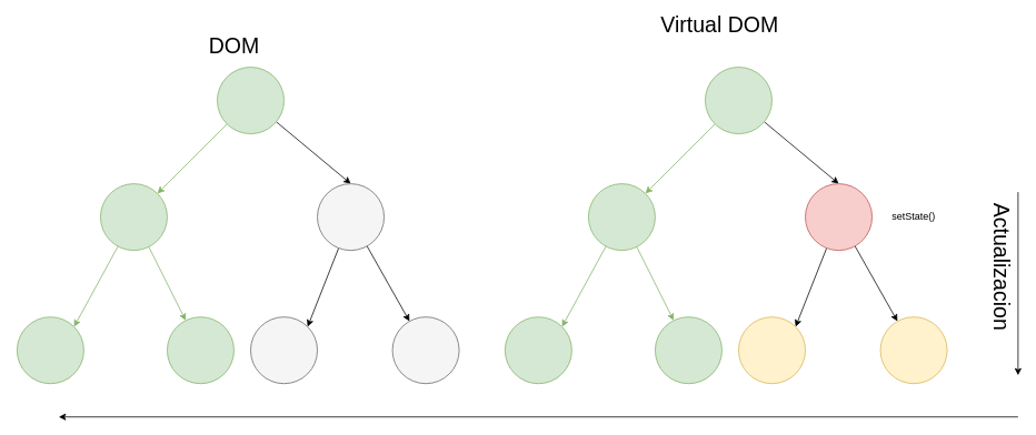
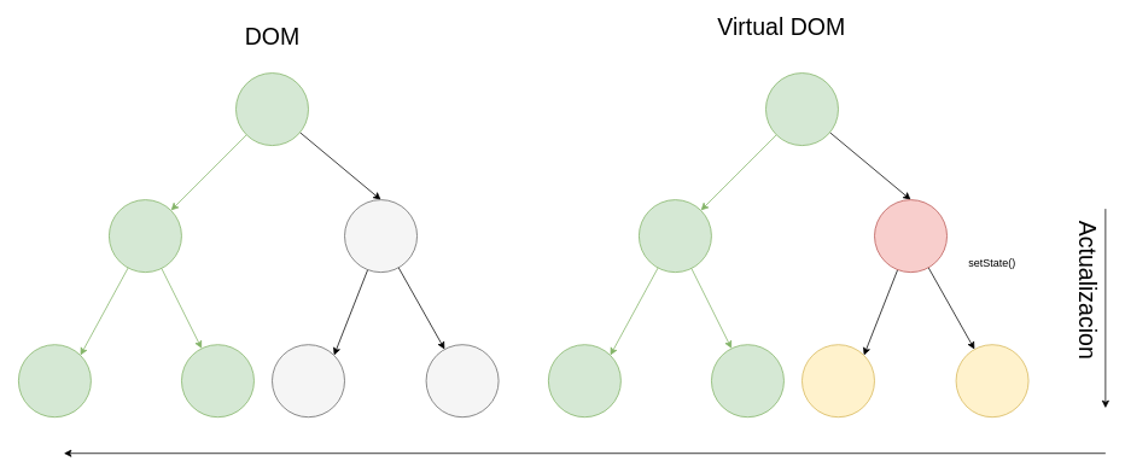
- <mxCell id="33" value="DOM" style="text;html=1;strokeColor=none;fillColor=none;align=center;verticalAlign=middle;whiteSpace=wrap;rounded=0;fontSize=26;" vertex="1" parent="1"><mxGeometry x="112.5" y="45" width="335" height="20" as="geometry" /></mxCell>
+ <mxCell id="33" value="DOM" style="text;html=1;strokeColor=none;fillColor=none;align=center;verticalAlign=middle;whiteSpace=wrap;rounded=0;fontSize=26;" vertex="1" parent="1"><mxGeometry x="132.5" y="30" width="335" height="20" as="geometry" /></mxCell>
- <mxCell id="16" value="setState()" style="text;html=1;strokeColor=none;fillColor=none;align=center;verticalAlign=middle;whiteSpace=wrap;rounded=0;" vertex="1" parent="1"><mxGeometry x="1075" y="250" width="40" height="20" as="geometry" /></mxCell>
+ <mxCell id="16" value="setState()" style="text;html=1;strokeColor=none;fillColor=none;align=center;verticalAlign=middle;whiteSpace=wrap;rounded=0;" vertex="1" parent="1"><mxGeometry x="1075" y="280" width="40" height="20" as="geometry" /></mxCell>
